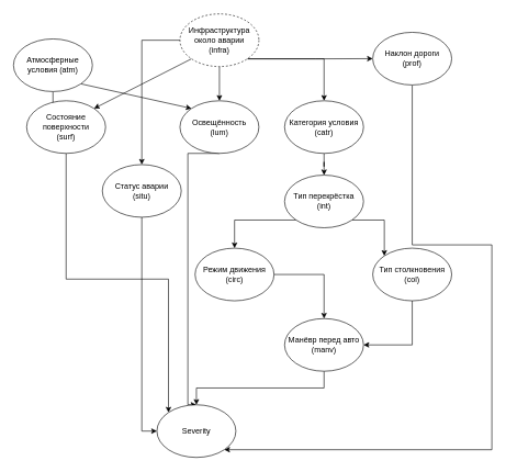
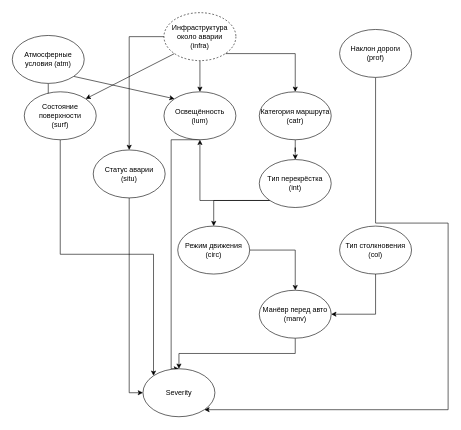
- <mxCell id="7" style="edgeStyle=orthogonalEdgeStyle;rounded=0;orthogonalLoop=1;jettySize=auto;html=1;exitX=1;exitY=1;exitDx=0;exitDy=0;entryX=0;entryY=0.5;entryDx=0;entryDy=0;" edge="1" parent="1" source="10" target="27"><mxGeometry relative="1" as="geometry" /></mxCell>
- <mxCell id="23" value="Категория условия&lt;br&gt;(catr)" style="ellipse;whiteSpace=wrap;html=1;" vertex="1" parent="1"><mxGeometry x="432" y="152" width="120" height="80" as="geometry" /></mxCell>
+ <mxCell id="23" value="Категория маршрута&lt;br&gt;(catr)" style="ellipse;whiteSpace=wrap;html=1;" vertex="1" parent="1"><mxGeometry x="432" y="152" width="120" height="80" as="geometry" /></mxCell>
- <mxCell id="13" style="edgeStyle=orthogonalEdgeStyle;rounded=0;orthogonalLoop=1;jettySize=auto;html=1;exitX=1;exitY=1;exitDx=0;exitDy=0;entryX=0;entryY=0;entryDx=0;entryDy=0;" edge="1" parent="1" source="15" target="25"><mxGeometry relative="1" as="geometry" /></mxCell>
+ <mxCell id="13" style="edgeStyle=orthogonalEdgeStyle;rounded=0;orthogonalLoop=1;jettySize=auto;html=1;exitX=1;exitY=1;exitDx=0;exitDy=0;" edge="1" parent="1" source="15" target="19"><mxGeometry relative="1" as="geometry" /></mxCell>
